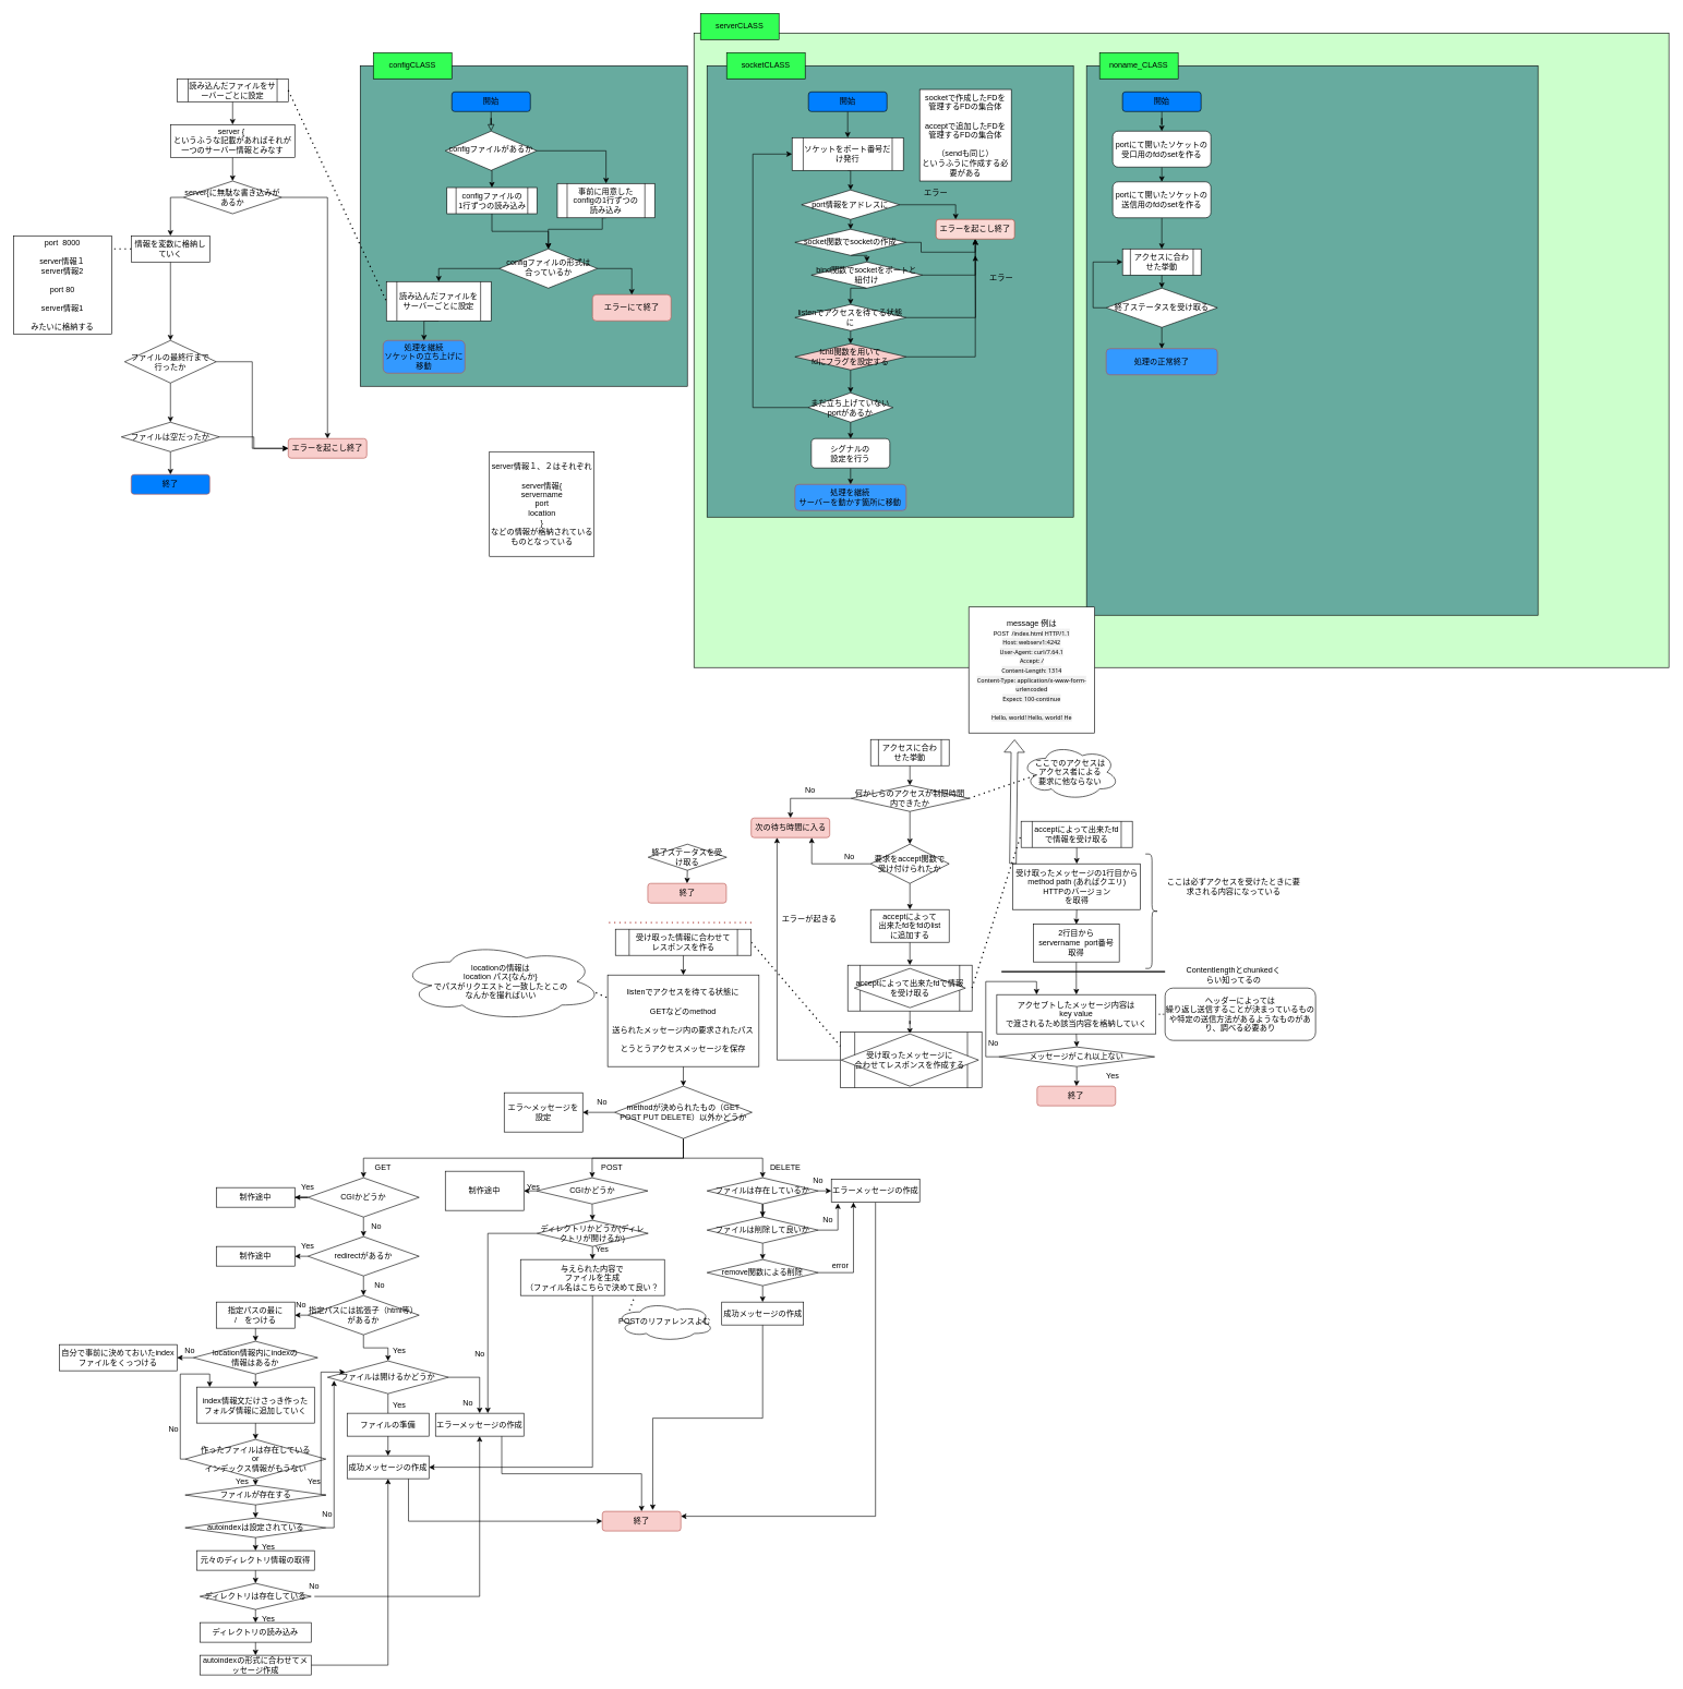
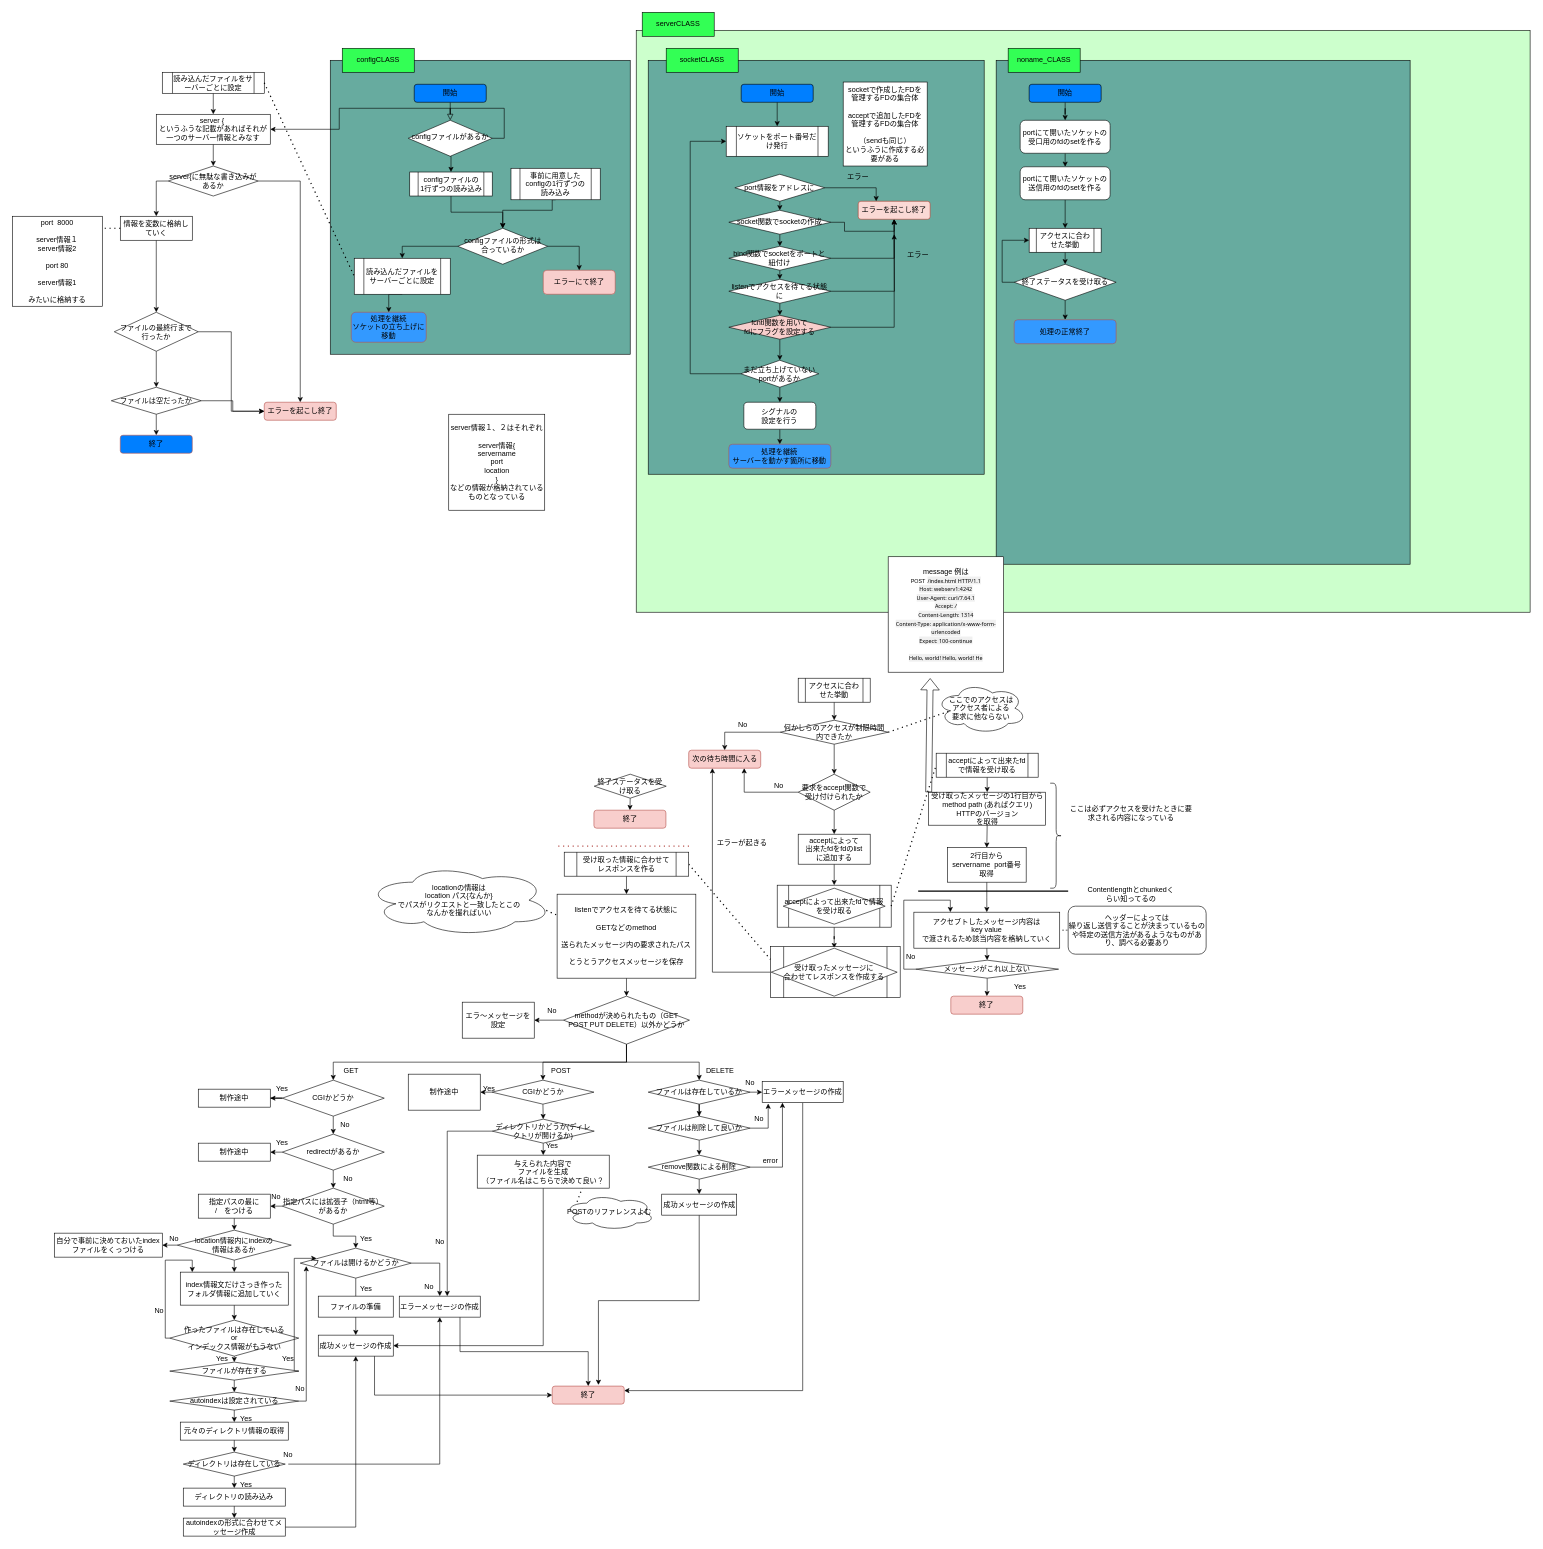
- <mxCell id="11" style="edgeStyle=orthogonalEdgeStyle;rounded=0;orthogonalLoop=1;jettySize=auto;html=1;exitX=1;exitY=0.5;exitDx=0;exitDy=0;" parent="1" source="12" target="25" edge="1"><mxGeometry relative="1" as="geometry" /></mxCell>
+ <mxCell id="11" style="edgeStyle=orthogonalEdgeStyle;rounded=0;orthogonalLoop=1;jettySize=auto;html=1;exitX=1;exitY=0.5;exitDx=0;exitDy=0;" parent="1" source="12" target="29" edge="1"><mxGeometry relative="1" as="geometry" /></mxCell>
- <mxCell id="17" style="edgeStyle=orthogonalEdgeStyle;rounded=0;orthogonalLoop=1;jettySize=auto;html=1;exitX=0.5;exitY=1;exitDx=0;exitDy=0;entryX=0.5;entryY=0;entryDx=0;entryDy=0;" edge="1" parent="1" source="18" target="47"><mxGeometry relative="1" as="geometry" /></mxCell>
- <mxCell id="56" value="bind関数でsocketをポートと&lt;br&gt;紐付け" style="rhombus;whiteSpace=wrap;html=1;" parent="1" vertex="1"><mxGeometry x="1239.38" y="400" width="170" height="40" as="geometry" /></mxCell>
+ <mxCell id="56" value="bind関数でsocketをポートと&lt;br&gt;紐付け" style="rhombus;whiteSpace=wrap;html=1;" parent="1" vertex="1"><mxGeometry x="1214.38" y="410" width="170" height="40" as="geometry" /></mxCell>
- <mxCell id="96" value="受け取ったメッセージの1行目から&lt;br&gt;method path (あればクエリ) &lt;br&gt;HTTPのバージョン&lt;br&gt;を取得" style="rounded=0;whiteSpace=wrap;html=1;" parent="1" vertex="1"><mxGeometry x="1547.5" y="1320" width="195" height="70" as="geometry" /></mxCell>
+ <mxCell id="96" value="受け取ったメッセージの1行目から&lt;br&gt;method path (あればクエリ) &lt;br&gt;HTTPのバージョン&lt;br&gt;を取得" style="rounded=0;whiteSpace=wrap;html=1;" parent="1" vertex="1"><mxGeometry x="1547.5" y="1320" width="195" height="55" as="geometry" /></mxCell>
